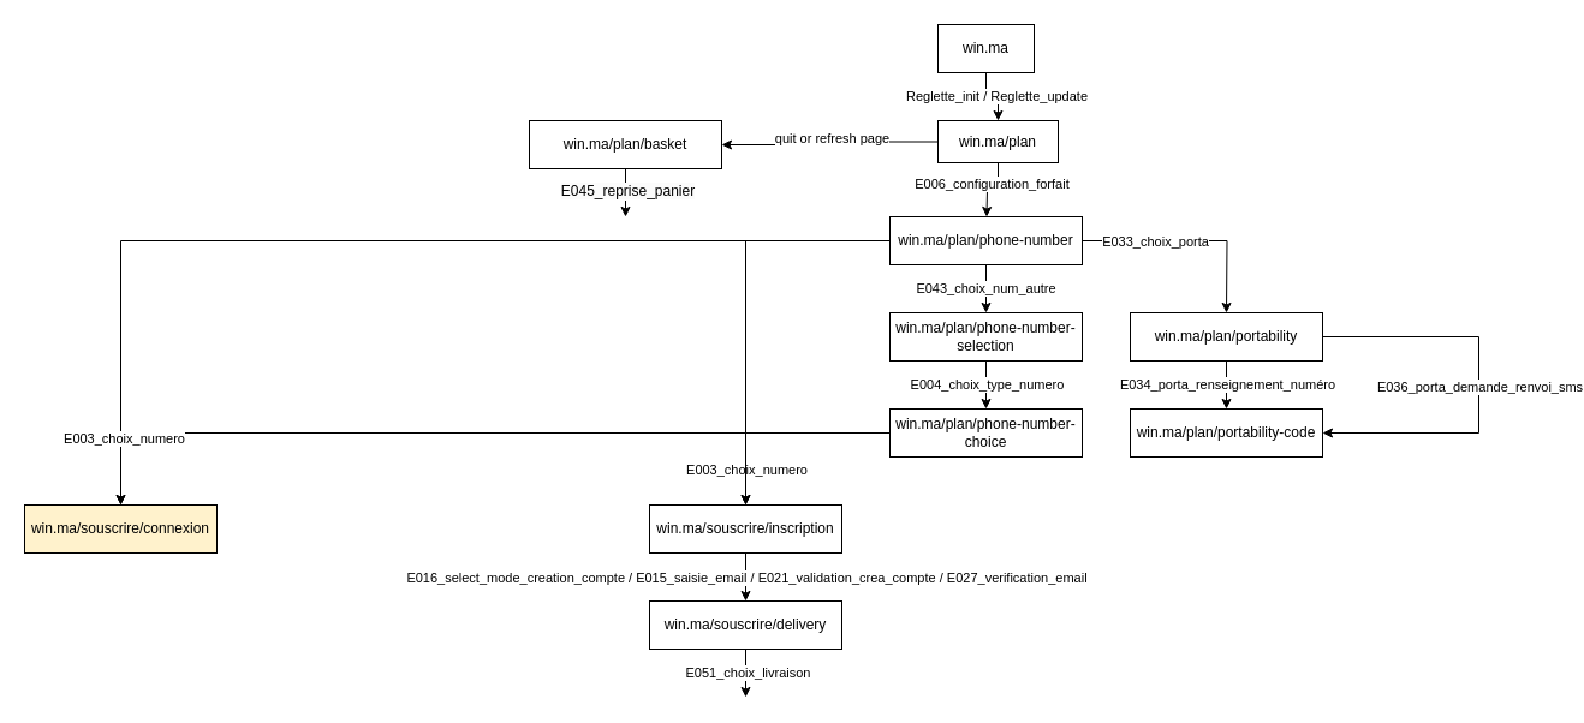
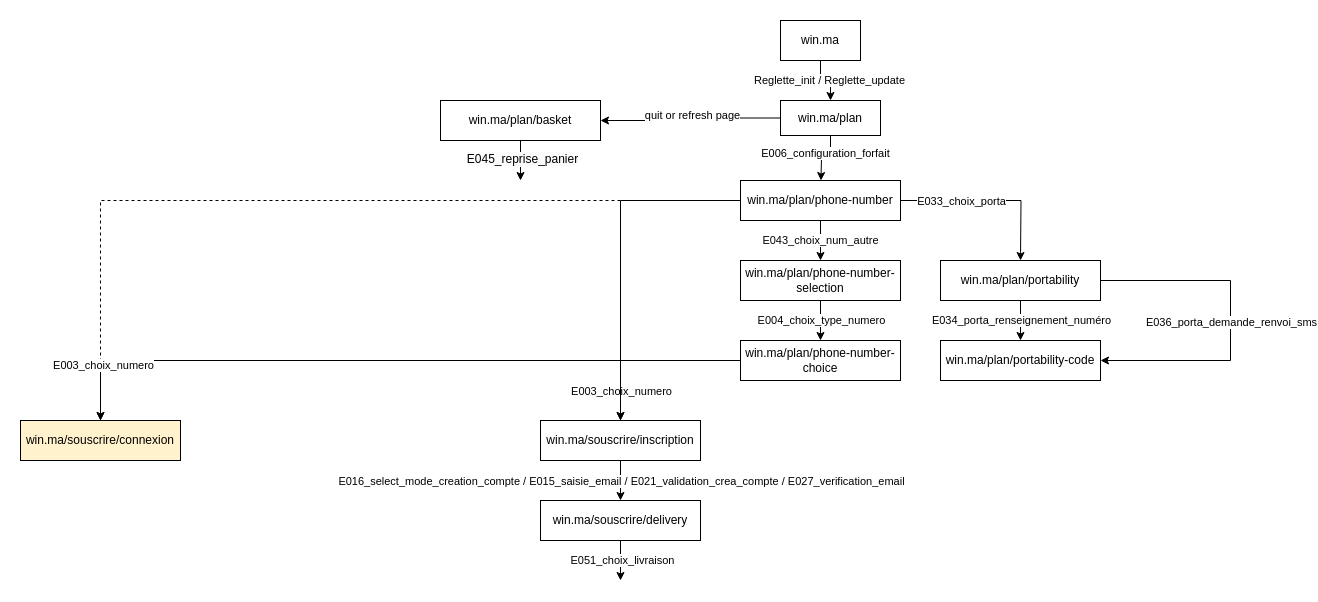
- <mxCell id="16" style="edgeStyle=orthogonalEdgeStyle;rounded=0;orthogonalLoop=1;jettySize=auto;html=1;entryX=0.5;entryY=0;entryDx=0;entryDy=0;" edge="1" parent="1" source="17" target="34"><mxGeometry relative="1" as="geometry" /></mxCell>
+ <mxCell id="16" style="edgeStyle=orthogonalEdgeStyle;rounded=0;orthogonalLoop=1;jettySize=auto;html=1;entryX=0.5;entryY=0;entryDx=0;entryDy=0;dashed=1;" edge="1" parent="1" source="17" target="34"><mxGeometry relative="1" as="geometry" /></mxCell>
